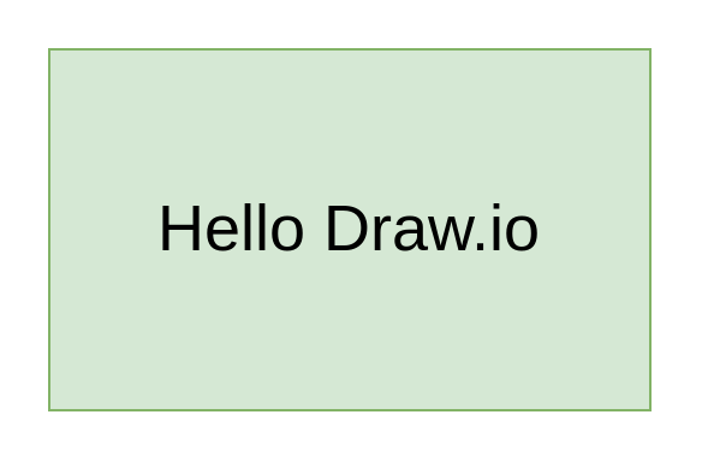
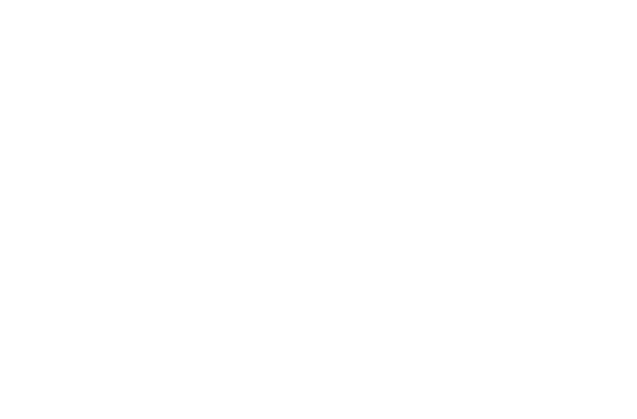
- <mxCell id="2" value="&lt;font style=&quot;font-size: 27px;&quot;&gt;Hello Draw.io&lt;/font&gt;" style="rounded=0;whiteSpace=wrap;html=1;fillColor=#d5e8d4;strokeColor=#82b366;" vertex="1" parent="1"><mxGeometry x="20" y="20" width="250" height="150" as="geometry" /></mxCell>
